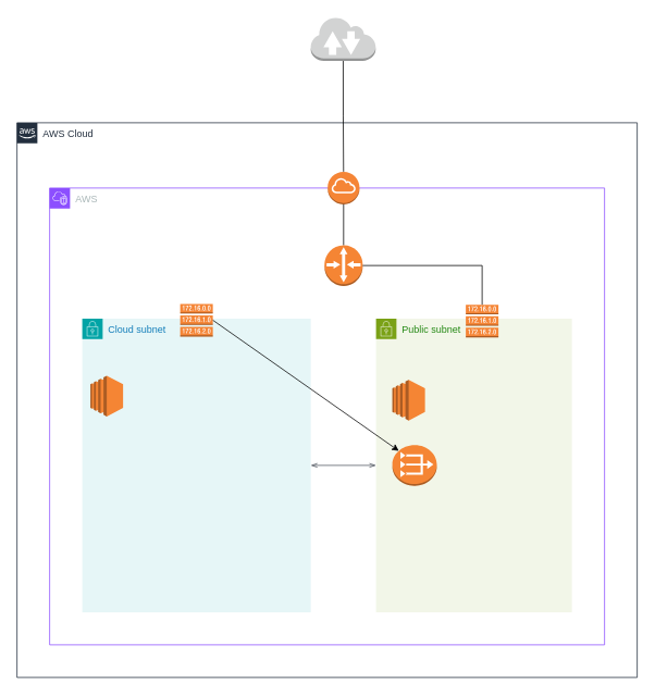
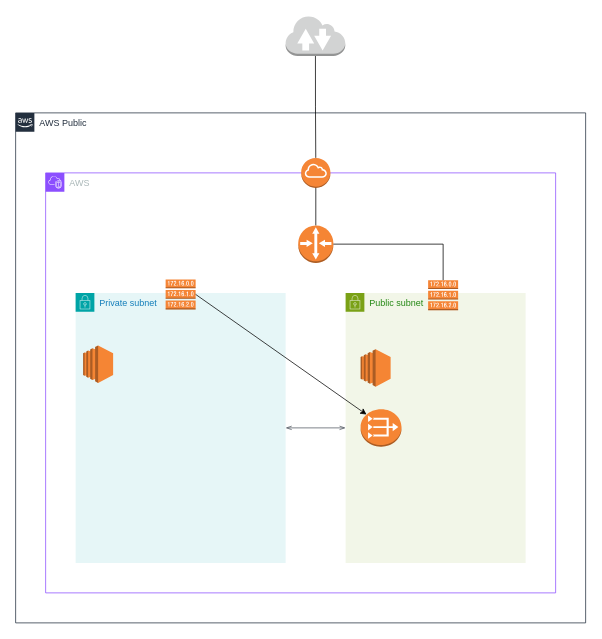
- <mxCell id="2" value="AWS Cloud" style="points=[[0,0],[0.25,0],[0.5,0],[0.75,0],[1,0],[1,0.25],[1,0.5],[1,0.75],[1,1],[0.75,1],[0.5,1],[0.25,1],[0,1],[0,0.75],[0,0.5],[0,0.25]];outlineConnect=0;gradientColor=none;html=1;whiteSpace=wrap;fontSize=12;fontStyle=0;container=1;pointerEvents=0;collapsible=0;recursiveResize=0;shape=mxgraph.aws4.group;grIcon=mxgraph.aws4.group_aws_cloud_alt;strokeColor=#232F3E;fillColor=none;verticalAlign=top;align=left;spacingLeft=30;fontColor=#232F3E;dashed=0;" vertex="1" parent="1"><mxGeometry x="20" y="150" width="760" height="680" as="geometry" /></mxCell>
+ <mxCell id="2" value="AWS Public" style="points=[[0,0],[0.25,0],[0.5,0],[0.75,0],[1,0],[1,0.25],[1,0.5],[1,0.75],[1,1],[0.75,1],[0.5,1],[0.25,1],[0,1],[0,0.75],[0,0.5],[0,0.25]];outlineConnect=0;gradientColor=none;html=1;whiteSpace=wrap;fontSize=12;fontStyle=0;container=1;pointerEvents=0;collapsible=0;recursiveResize=0;shape=mxgraph.aws4.group;grIcon=mxgraph.aws4.group_aws_cloud_alt;strokeColor=#232F3E;fillColor=none;verticalAlign=top;align=left;spacingLeft=30;fontColor=#232F3E;dashed=0;" vertex="1" parent="1"><mxGeometry x="20" y="150" width="760" height="680" as="geometry" /></mxCell>
- <mxCell id="13" value="Cloud subnet" style="points=[[0,0],[0.25,0],[0.5,0],[0.75,0],[1,0],[1,0.25],[1,0.5],[1,0.75],[1,1],[0.75,1],[0.5,1],[0.25,1],[0,1],[0,0.75],[0,0.5],[0,0.25]];outlineConnect=0;gradientColor=none;html=1;whiteSpace=wrap;fontSize=12;fontStyle=0;container=1;pointerEvents=0;collapsible=0;recursiveResize=0;shape=mxgraph.aws4.group;grIcon=mxgraph.aws4.group_security_group;grStroke=0;strokeColor=#00A4A6;fillColor=#E6F6F7;verticalAlign=top;align=left;spacingLeft=30;fontColor=#147EBA;dashed=0;" vertex="1" parent="1"><mxGeometry x="100" y="390" width="280" height="360" as="geometry" /></mxCell>
+ <mxCell id="13" value="Private subnet" style="points=[[0,0],[0.25,0],[0.5,0],[0.75,0],[1,0],[1,0.25],[1,0.5],[1,0.75],[1,1],[0.75,1],[0.5,1],[0.25,1],[0,1],[0,0.75],[0,0.5],[0,0.25]];outlineConnect=0;gradientColor=none;html=1;whiteSpace=wrap;fontSize=12;fontStyle=0;container=1;pointerEvents=0;collapsible=0;recursiveResize=0;shape=mxgraph.aws4.group;grIcon=mxgraph.aws4.group_security_group;grStroke=0;strokeColor=#00A4A6;fillColor=#E6F6F7;verticalAlign=top;align=left;spacingLeft=30;fontColor=#147EBA;dashed=0;" vertex="1" parent="1"><mxGeometry x="100" y="390" width="280" height="360" as="geometry" /></mxCell>
